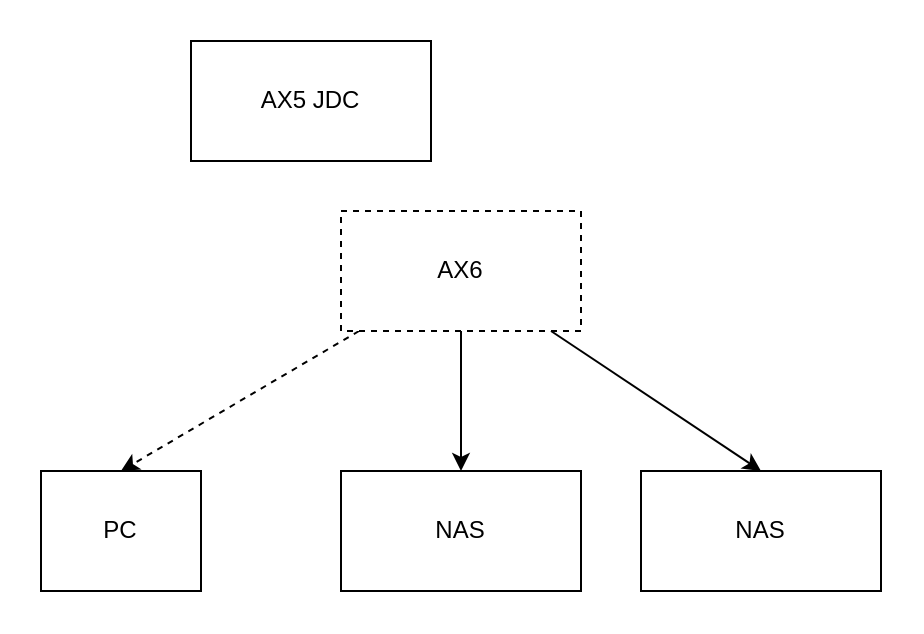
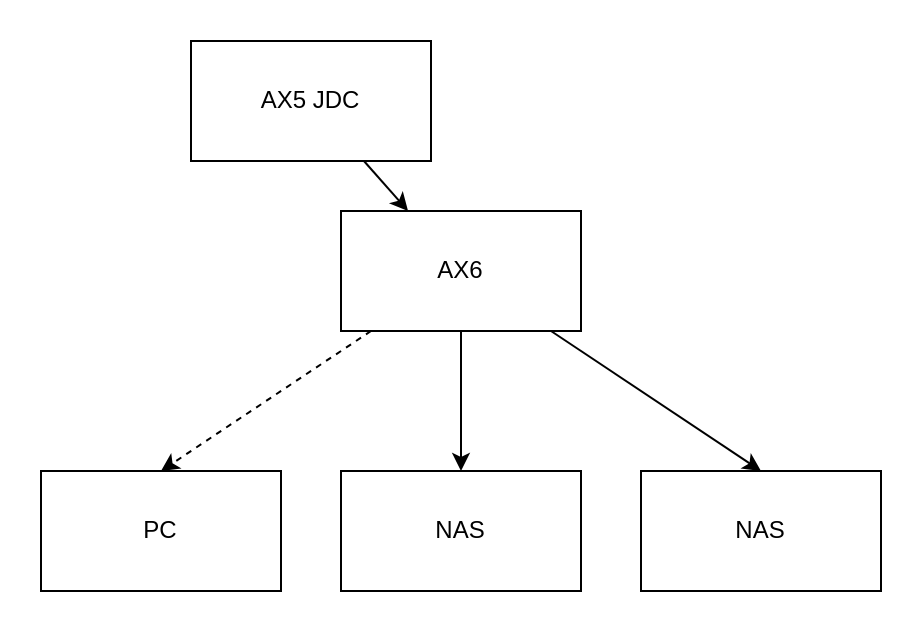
+ <mxCell id="2" style="edgeStyle=none;html=1;" edge="1" parent="1" source="3" target="7"><mxGeometry relative="1" as="geometry" /></mxCell>
- <mxCell id="7" value="AX6" style="rounded=0;whiteSpace=wrap;html=1;dashed=1;" vertex="1" parent="1"><mxGeometry x="170" y="105" width="120" height="60" as="geometry" /></mxCell>
+ <mxCell id="7" value="AX6" style="rounded=0;whiteSpace=wrap;html=1;" vertex="1" parent="1"><mxGeometry x="170" y="105" width="120" height="60" as="geometry" /></mxCell>
- <mxCell id="8" value="PC" style="rounded=0;whiteSpace=wrap;html=1;" vertex="1" parent="1"><mxGeometry x="20" y="235" width="80" height="60" as="geometry" /></mxCell>
+ <mxCell id="8" value="PC" style="rounded=0;whiteSpace=wrap;html=1;" vertex="1" parent="1"><mxGeometry x="20" y="235" width="120" height="60" as="geometry" /></mxCell>
